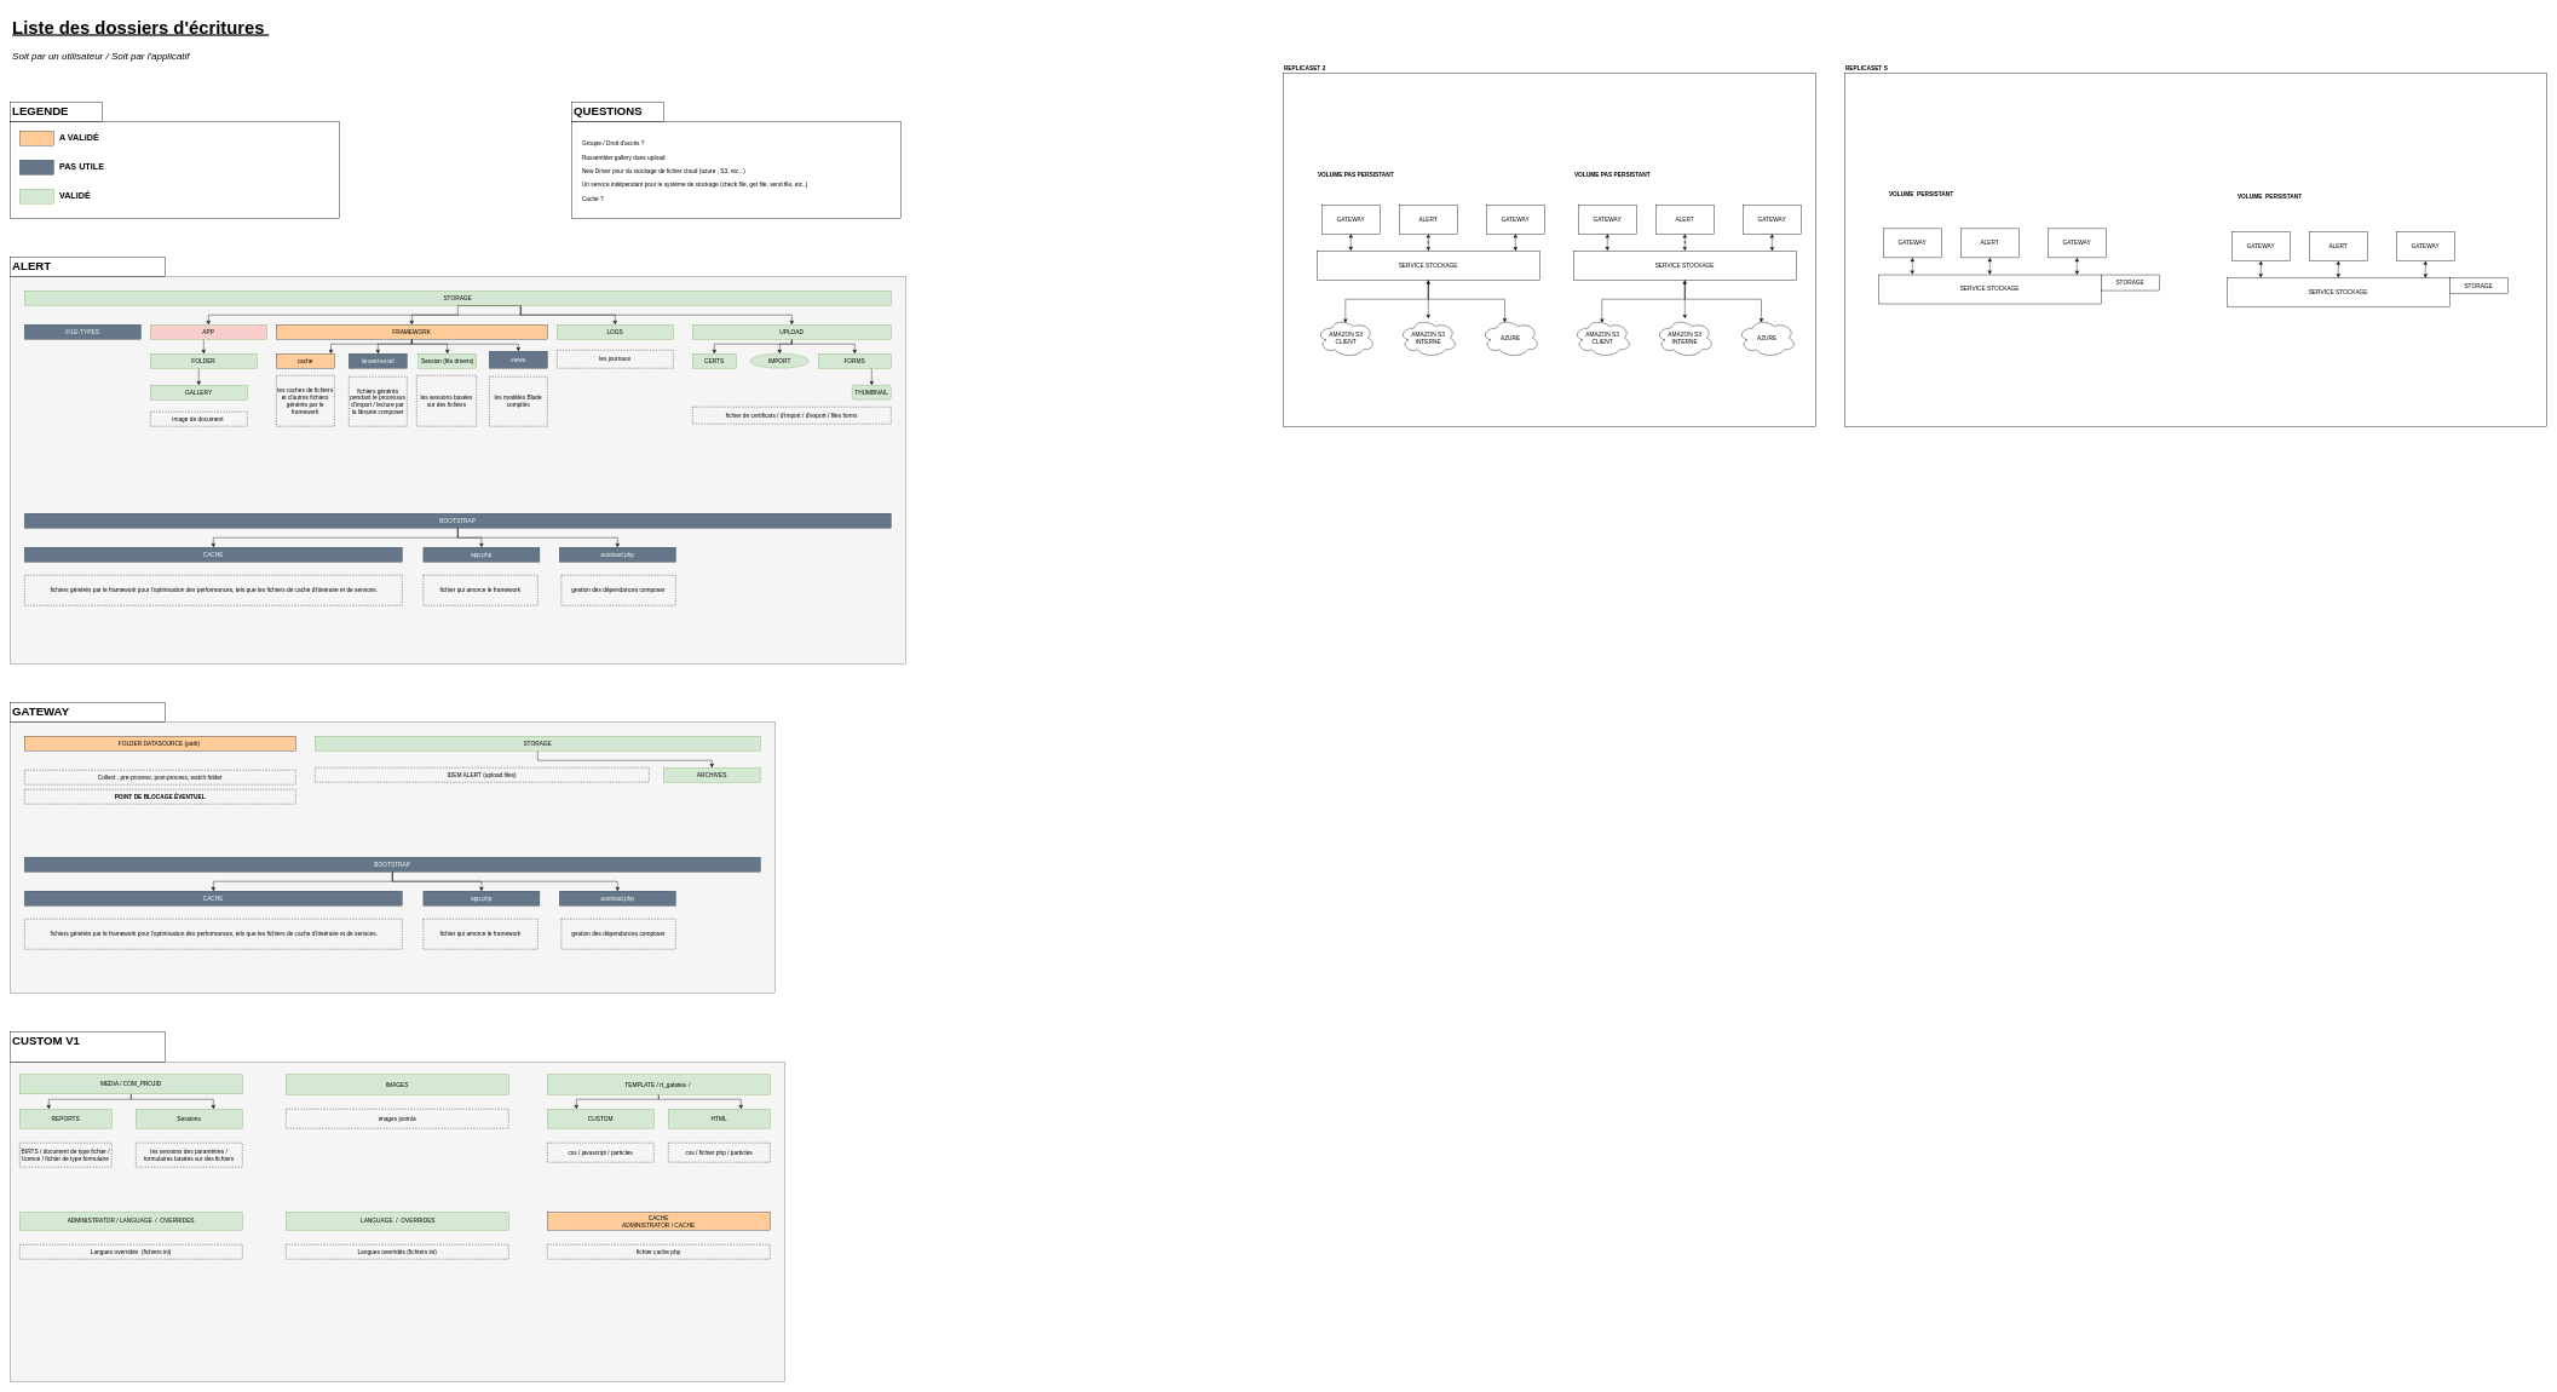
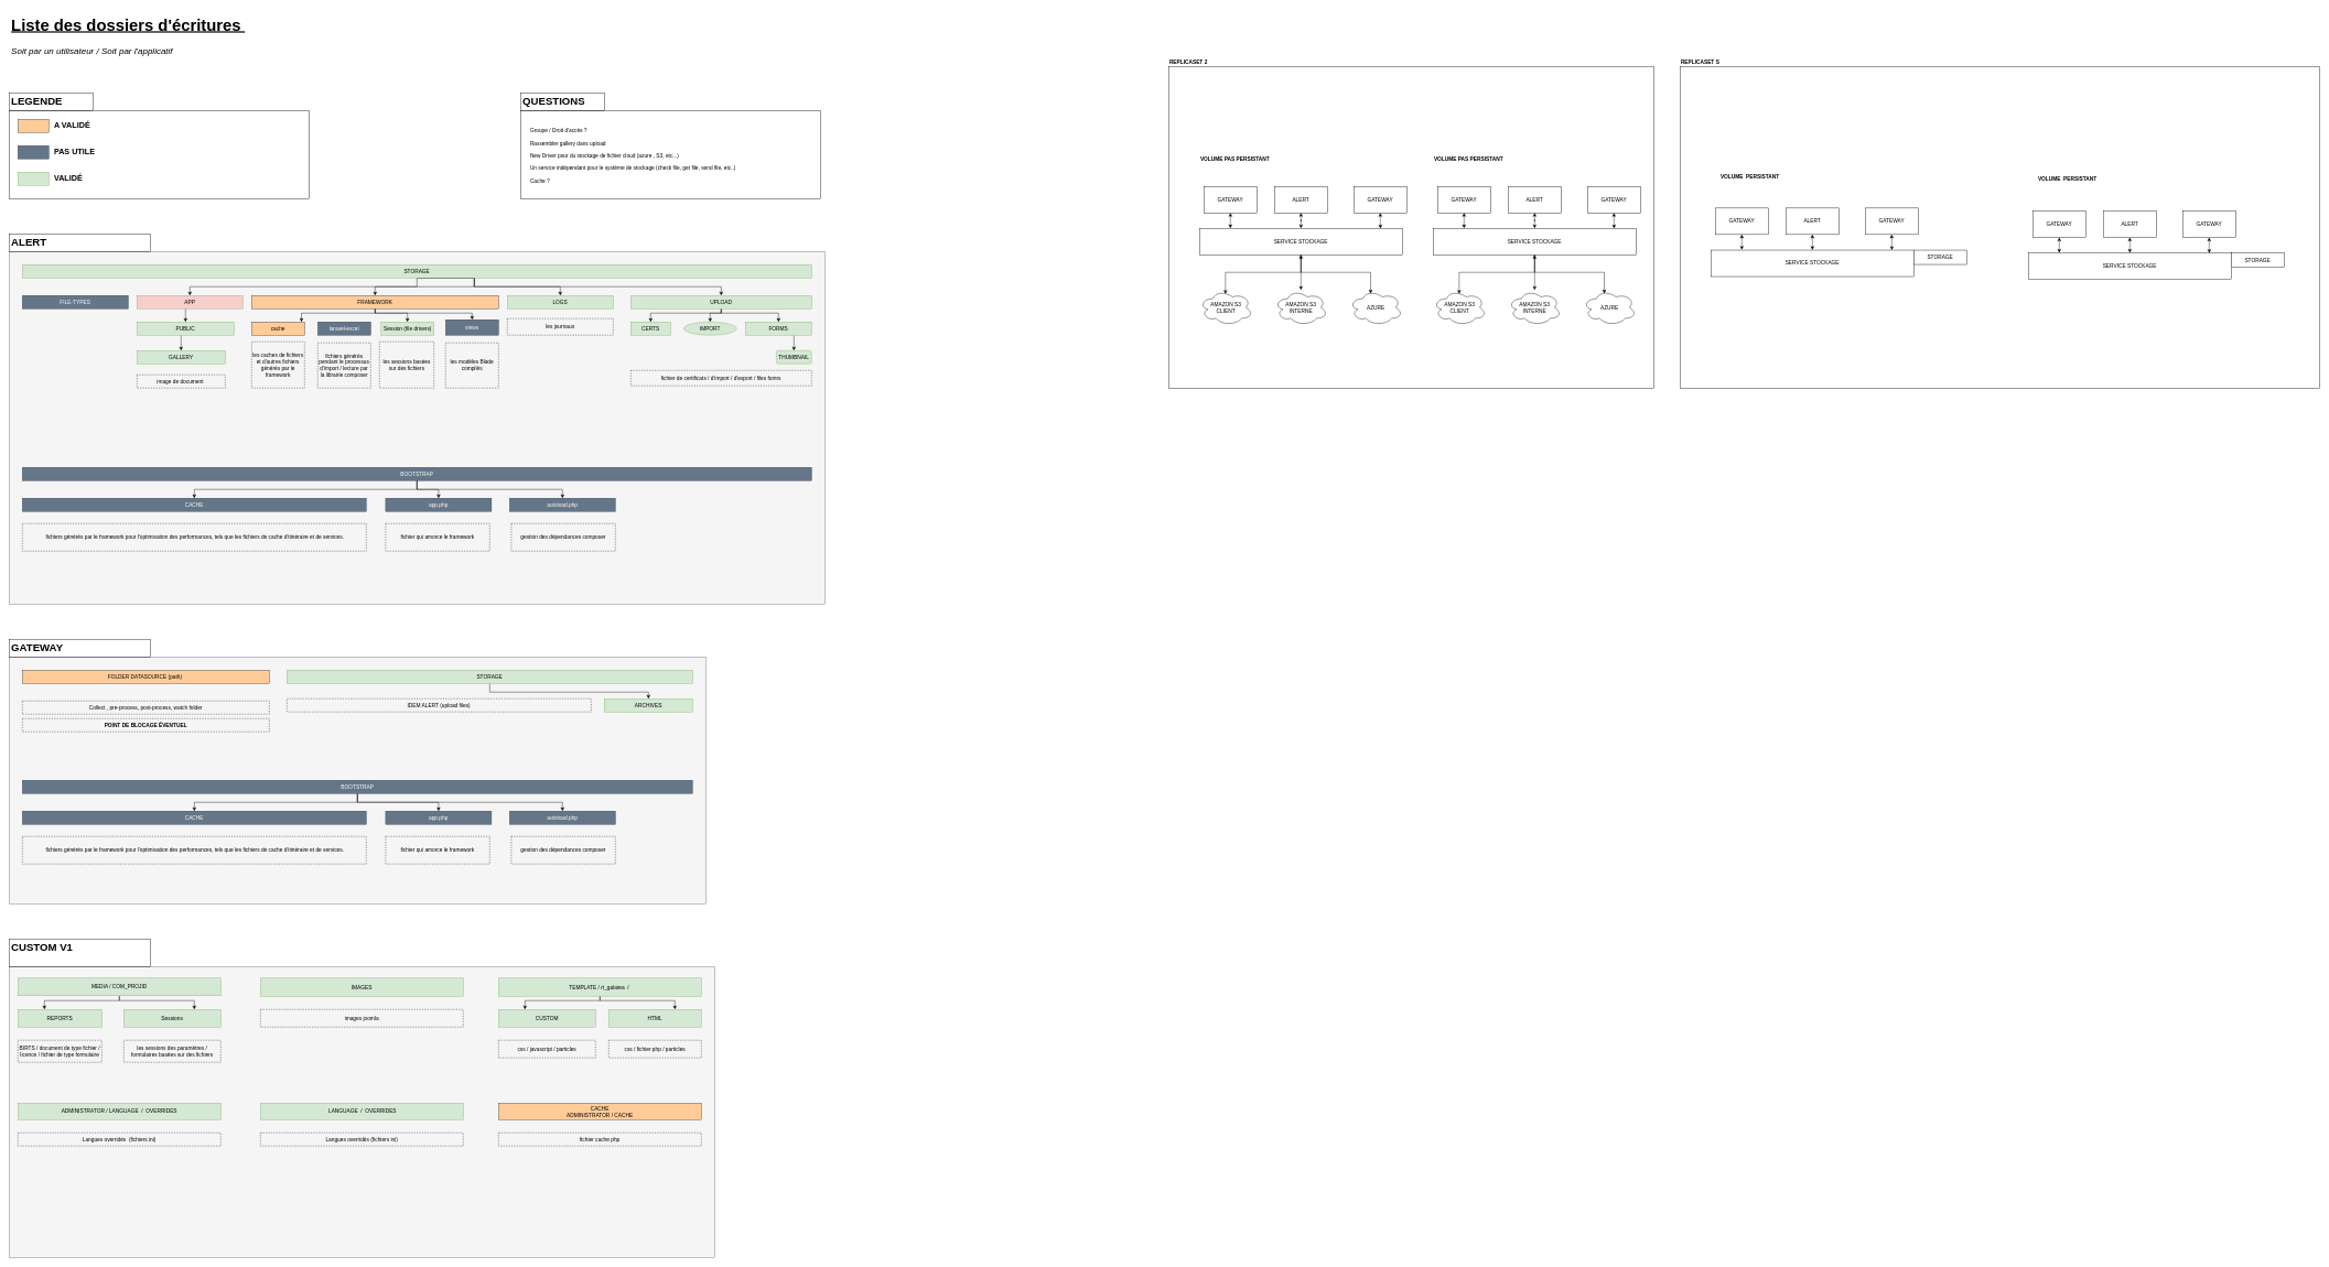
- <mxCell id="13" style="edgeStyle=orthogonalEdgeStyle;rounded=0;orthogonalLoop=1;jettySize=auto;html=1;entryX=0.5;entryY=0;entryDx=0;entryDy=0;" parent="1" source="16" target="63" edge="1"><mxGeometry relative="1" as="geometry"><Array as="points"><mxPoint x="850" y="710" /><mxPoint x="780" y="710" /></Array></mxGeometry></mxCell>
- <mxCell id="23" value="FOLDER" style="rounded=0;whiteSpace=wrap;html=1;strokeColor=#82b366;fillColor=#d5e8d4;" parent="1" vertex="1"><mxGeometry x="310" y="730" width="220" height="30" as="geometry" /></mxCell>
+ <mxCell id="23" value="PUBLIC" style="rounded=0;whiteSpace=wrap;html=1;strokeColor=#82b366;fillColor=#d5e8d4;" parent="1" vertex="1"><mxGeometry x="310" y="730" width="220" height="30" as="geometry" /></mxCell>
